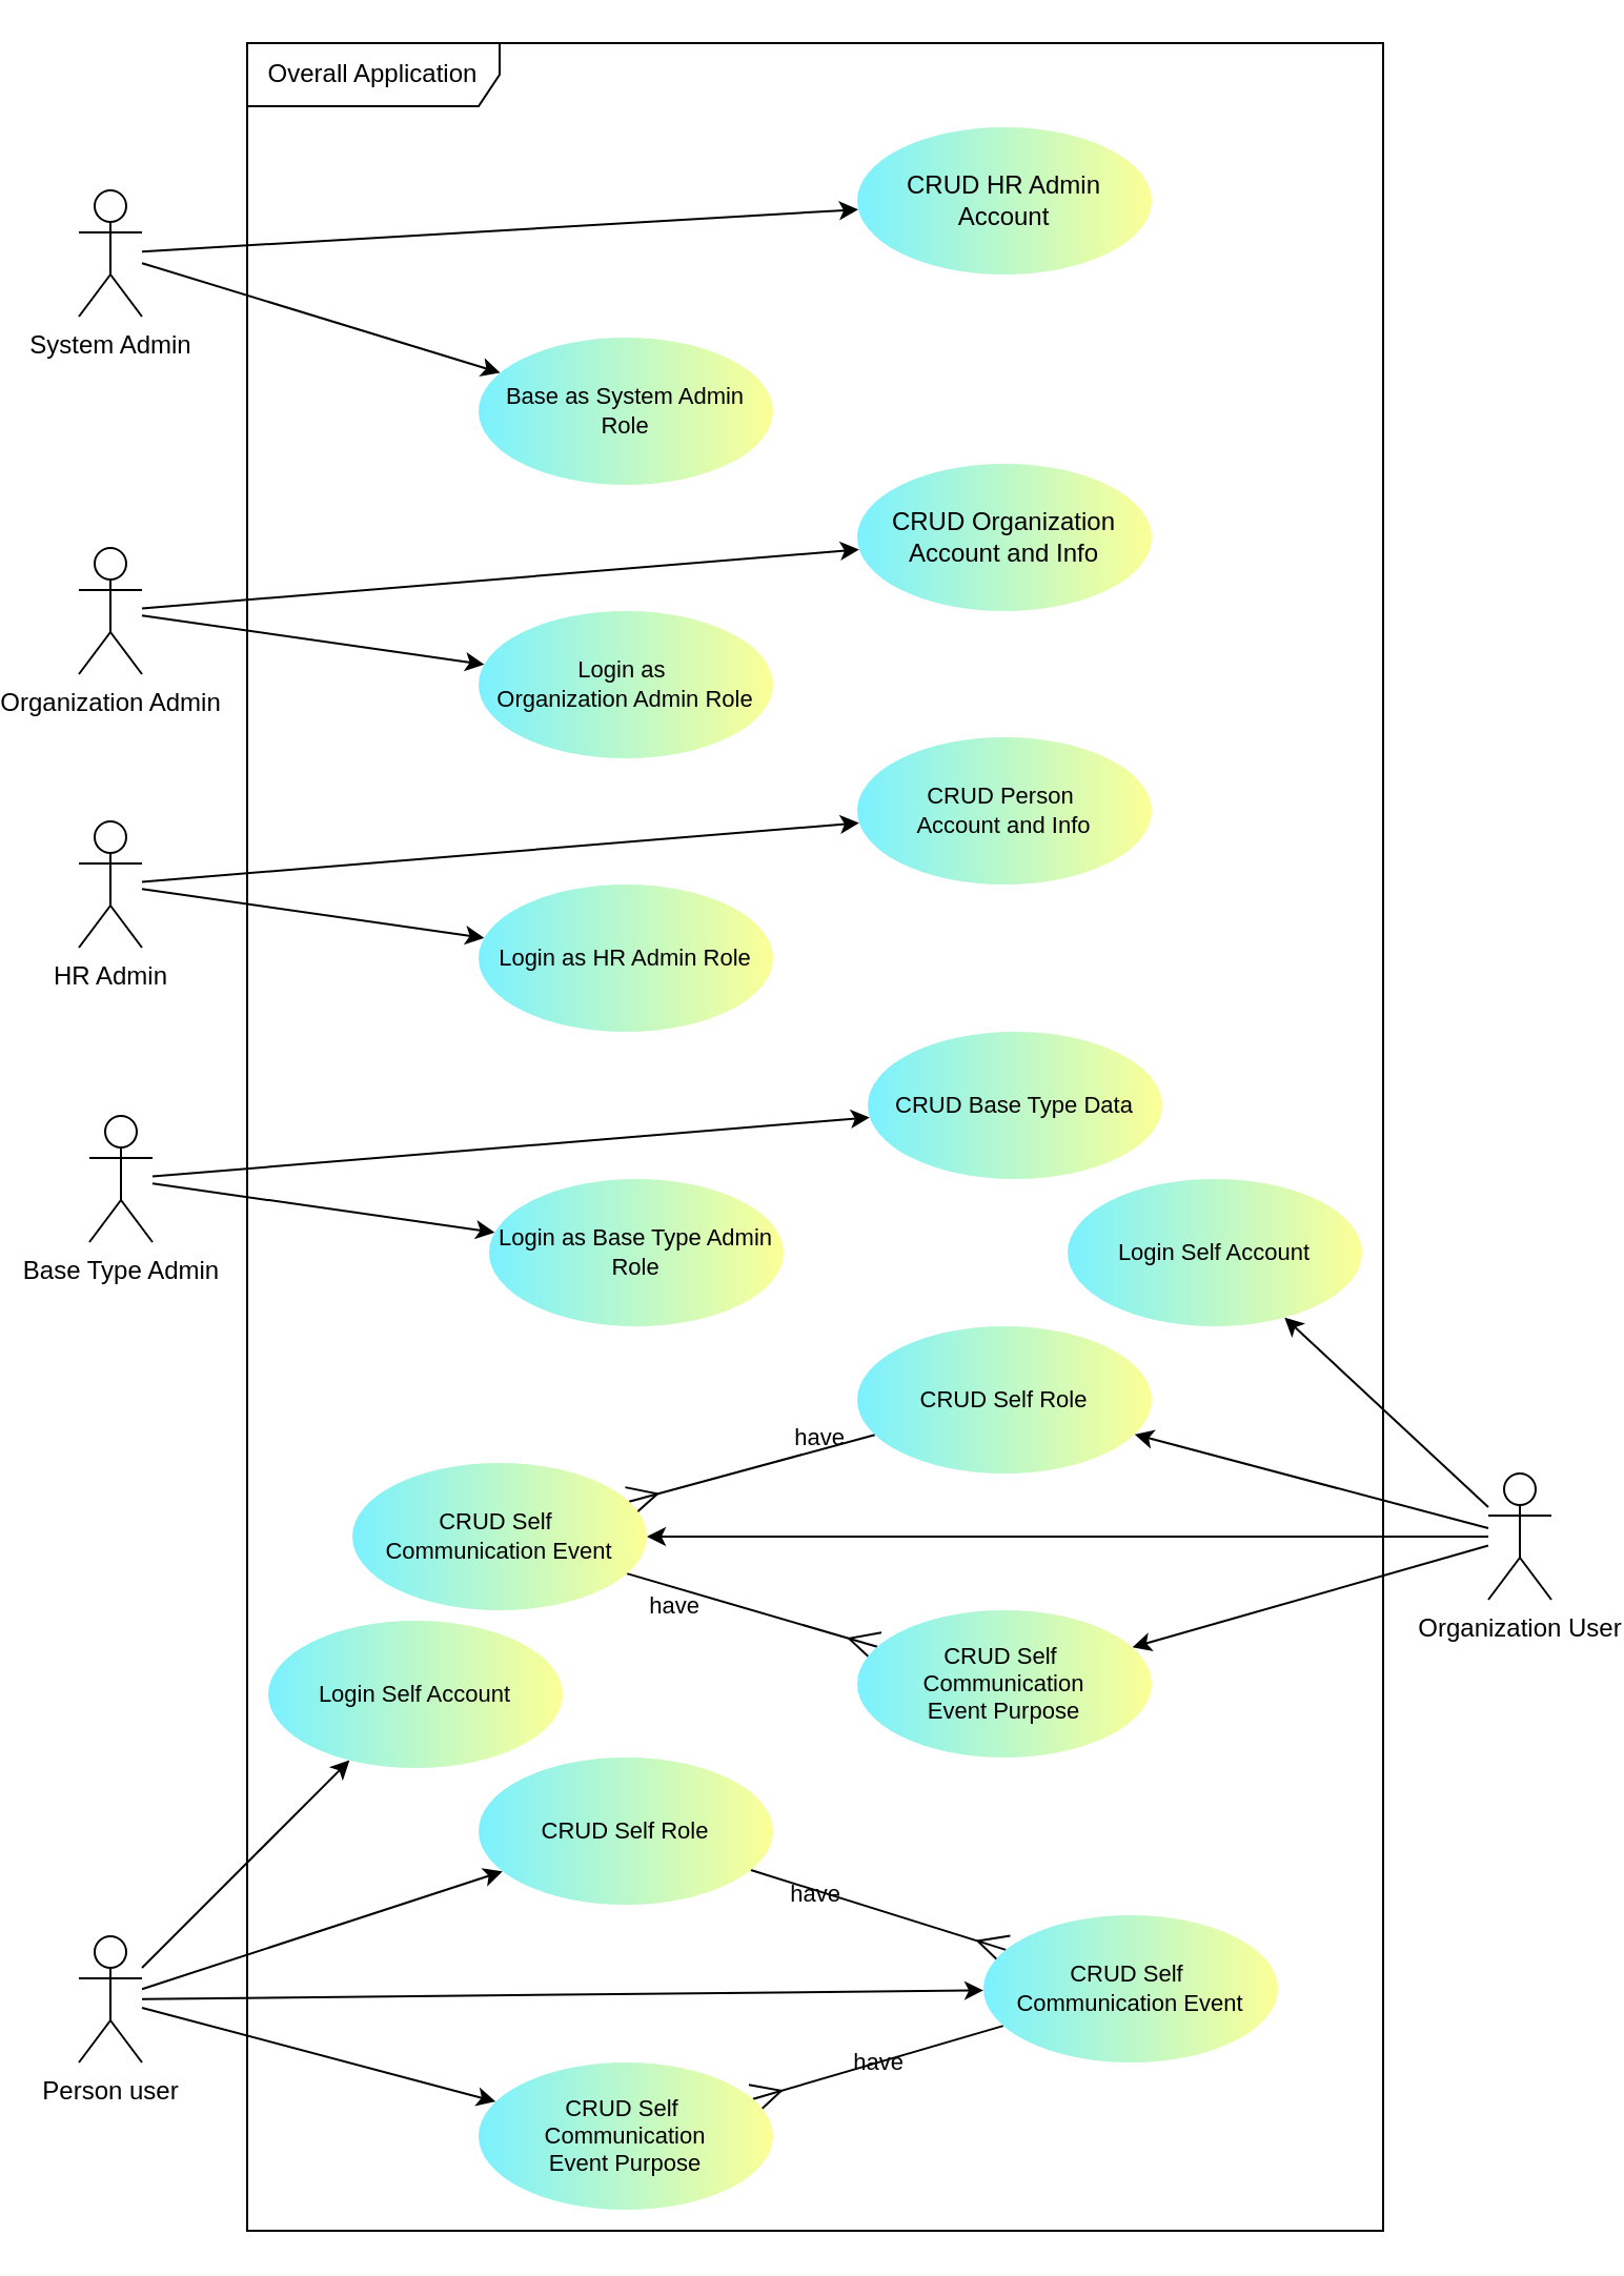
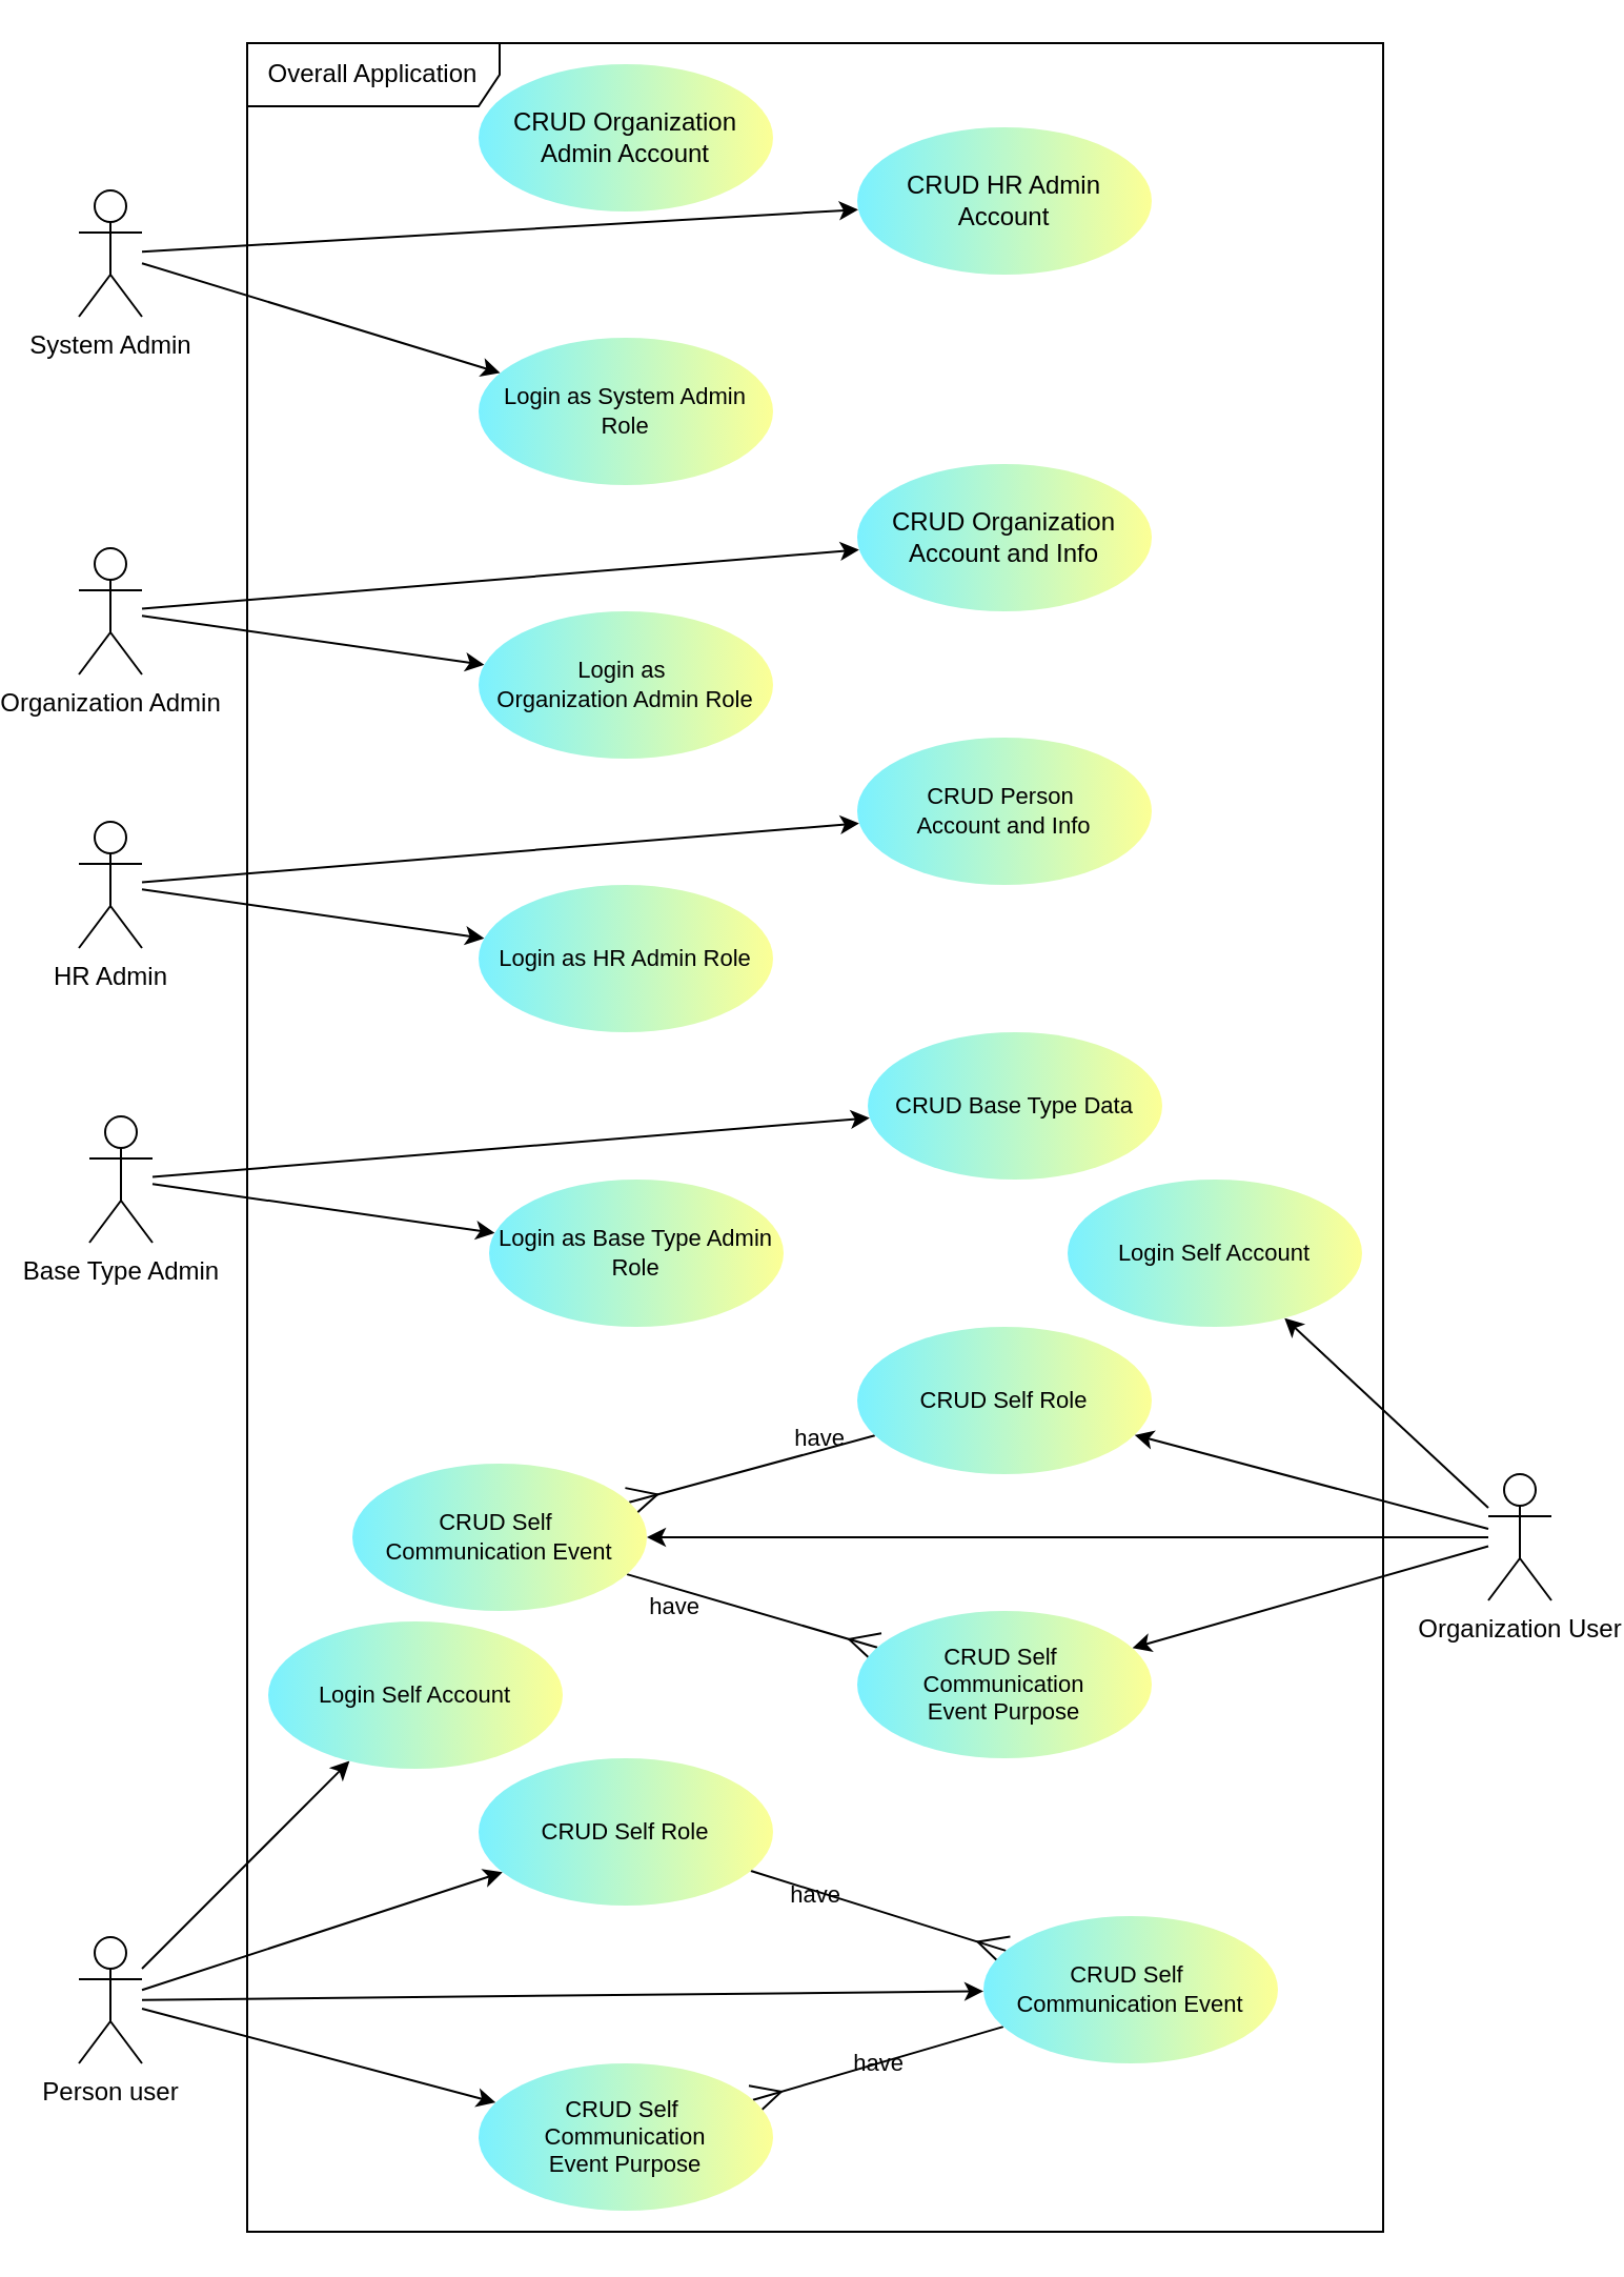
+ <mxCell id="22" value="CRUD Organization Admin Account" style="ellipse;whiteSpace=wrap;html=1;gradientDirection=east;labelBackgroundColor=none;gradientColor=#FCFF96;fillColor=#7BF1FF;strokeColor=none;" parent="1" vertex="1"><mxGeometry x="210" y="30" width="140" height="70" as="geometry" /></mxCell>
- <mxCell id="26" value="Base as System Admin Role" style="ellipse;whiteSpace=wrap;html=1;fontFamily=Helvetica;fontSize=11;labelBackgroundColor=none;gradientDirection=east;gradientColor=#FCFF96;fillColor=#7BF1FF;strokeColor=none;" parent="1" vertex="1"><mxGeometry x="210" y="160" width="140" height="70" as="geometry" /></mxCell>
+ <mxCell id="26" value="Login as System Admin Role" style="ellipse;whiteSpace=wrap;html=1;fontFamily=Helvetica;fontSize=11;labelBackgroundColor=none;gradientDirection=east;gradientColor=#FCFF96;fillColor=#7BF1FF;strokeColor=none;" parent="1" vertex="1"><mxGeometry x="210" y="160" width="140" height="70" as="geometry" /></mxCell>
